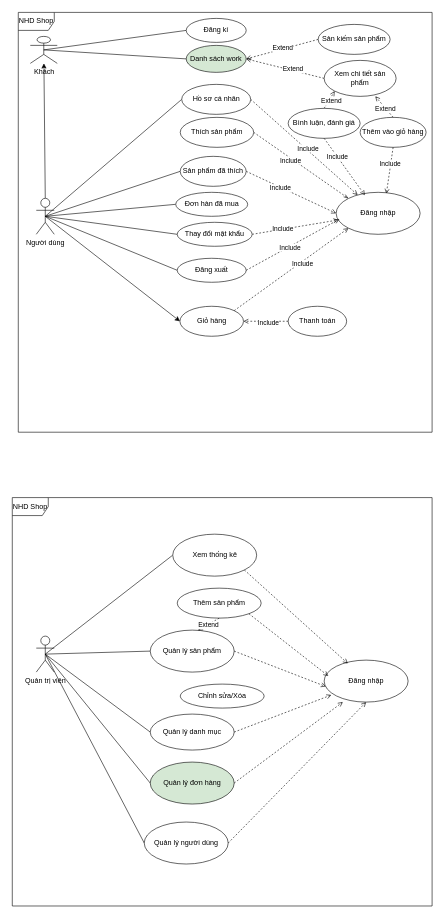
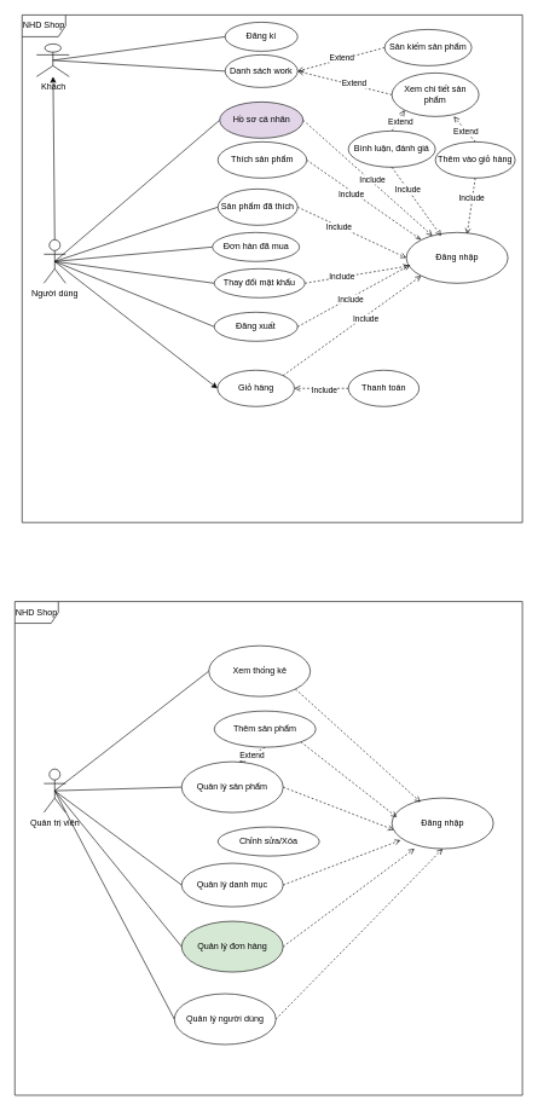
- <mxCell id="6" value="Danh sách work" style="ellipse;whiteSpace=wrap;html=1;fillColor=#d5e8d4;" vertex="1" parent="1"><mxGeometry x="310" y="75" width="100" height="45" as="geometry" /></mxCell>
+ <mxCell id="6" value="Danh sách work" style="ellipse;whiteSpace=wrap;html=1;" vertex="1" parent="1"><mxGeometry x="310" y="75" width="100" height="45" as="geometry" /></mxCell>
- <mxCell id="24" value="Hồ sơ cá nhân" style="ellipse;whiteSpace=wrap;html=1;" vertex="1" parent="1"><mxGeometry x="302.5" y="140" width="115" height="50" as="geometry" /></mxCell>
+ <mxCell id="24" value="Hồ sơ cá nhân" style="ellipse;whiteSpace=wrap;html=1;fillColor=#e1d5e7;" vertex="1" parent="1"><mxGeometry x="302.5" y="140" width="115" height="50" as="geometry" /></mxCell>
